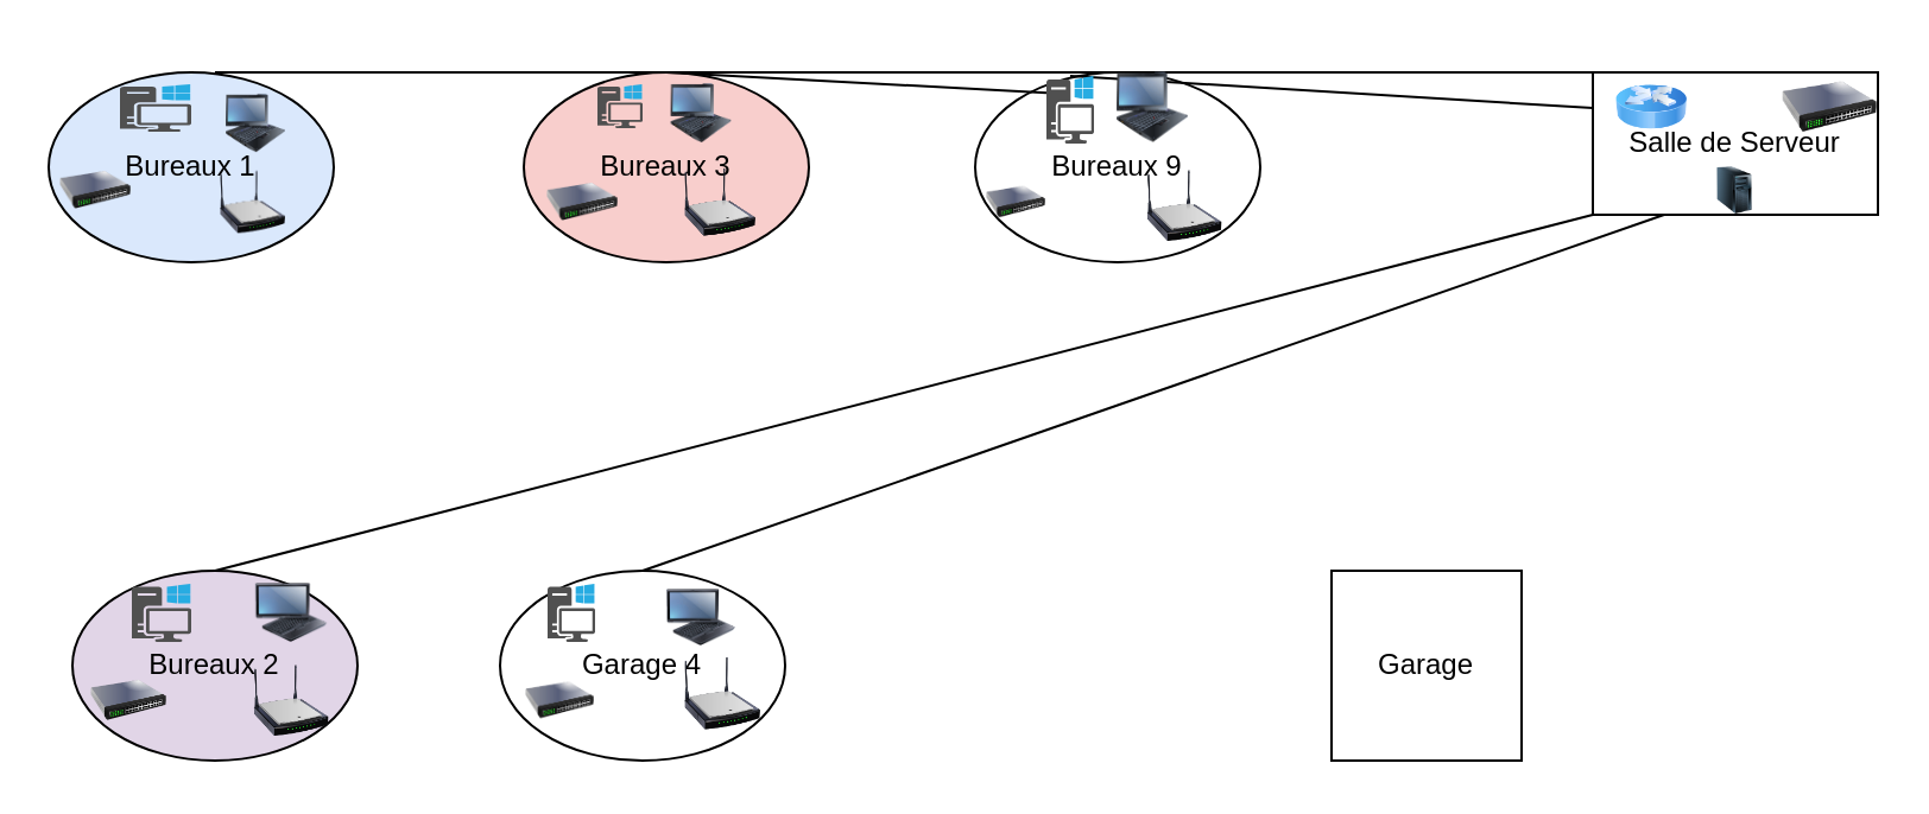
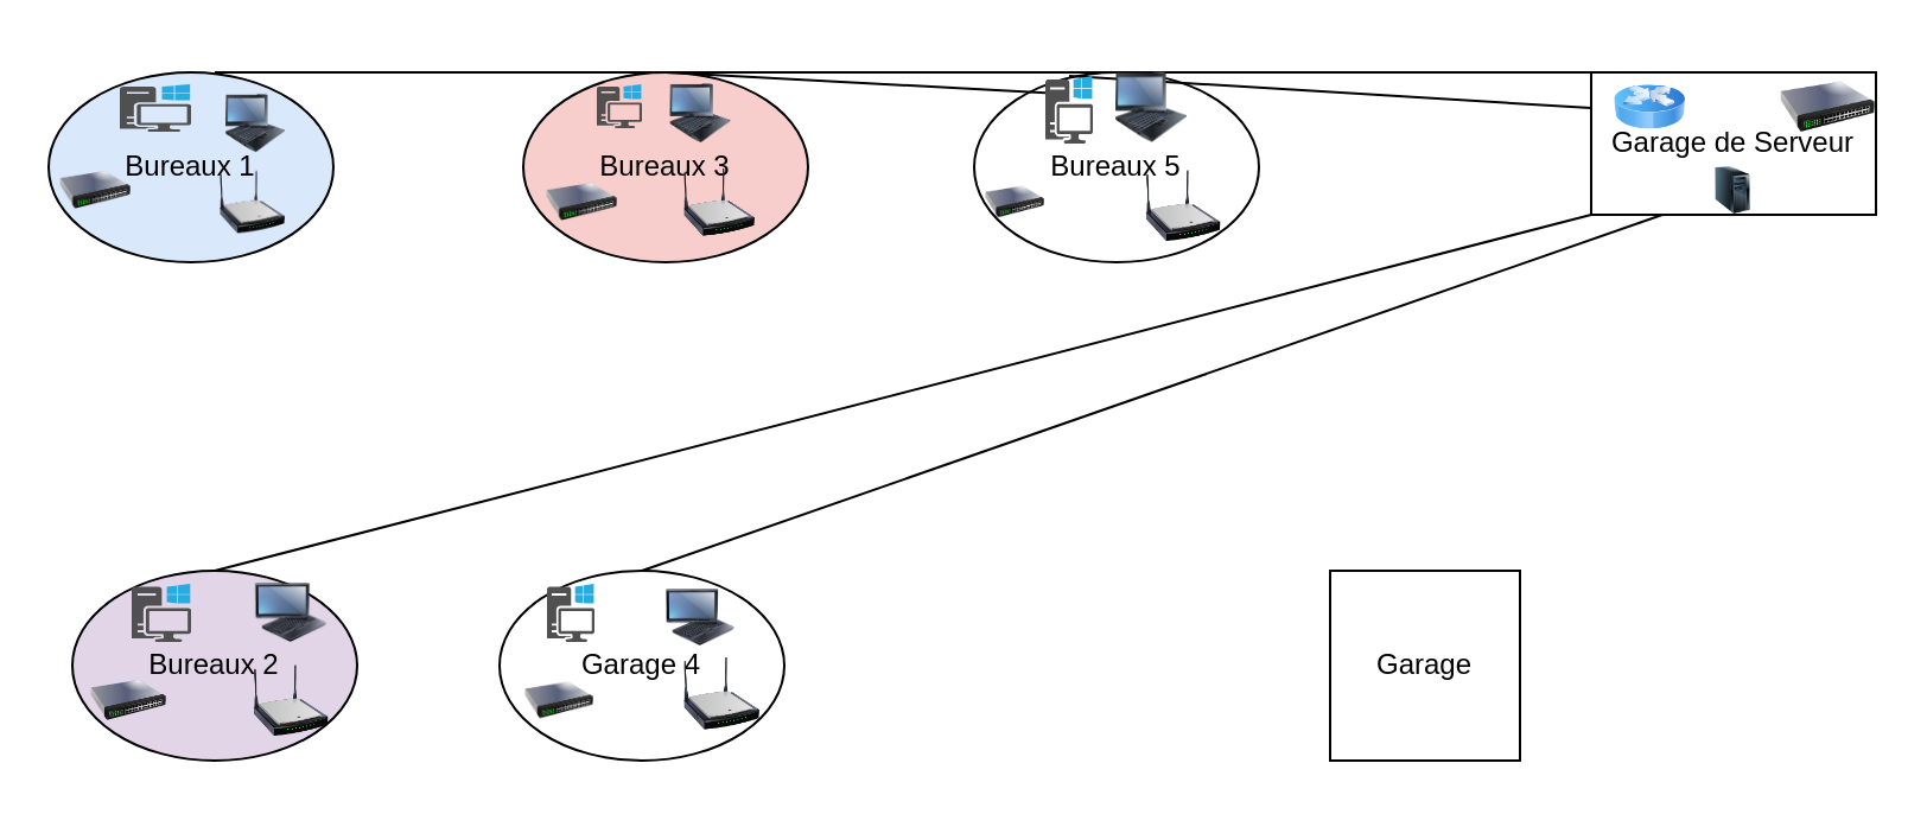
- <mxCell id="2" value="Salle de Serveur" style="rounded=0;whiteSpace=wrap;html=1;" vertex="1" parent="1"><mxGeometry x="670" y="30" width="120" height="60" as="geometry" /></mxCell>
+ <mxCell id="2" value="Garage de Serveur" style="rounded=0;whiteSpace=wrap;html=1;" vertex="1" parent="1"><mxGeometry x="670" y="30" width="120" height="60" as="geometry" /></mxCell>
- <mxCell id="7" value="&lt;font style=&quot;vertical-align: inherit;&quot;&gt;&lt;font style=&quot;vertical-align: inherit;&quot;&gt;Bureaux 9&lt;/font&gt;&lt;/font&gt;" style="ellipse;whiteSpace=wrap;html=1;" vertex="1" parent="1"><mxGeometry x="410" y="30" width="120" height="80" as="geometry" /></mxCell>
+ <mxCell id="7" value="&lt;font style=&quot;vertical-align: inherit;&quot;&gt;&lt;font style=&quot;vertical-align: inherit;&quot;&gt;Bureaux 5&lt;/font&gt;&lt;/font&gt;" style="ellipse;whiteSpace=wrap;html=1;" vertex="1" parent="1"><mxGeometry x="410" y="30" width="120" height="80" as="geometry" /></mxCell>
